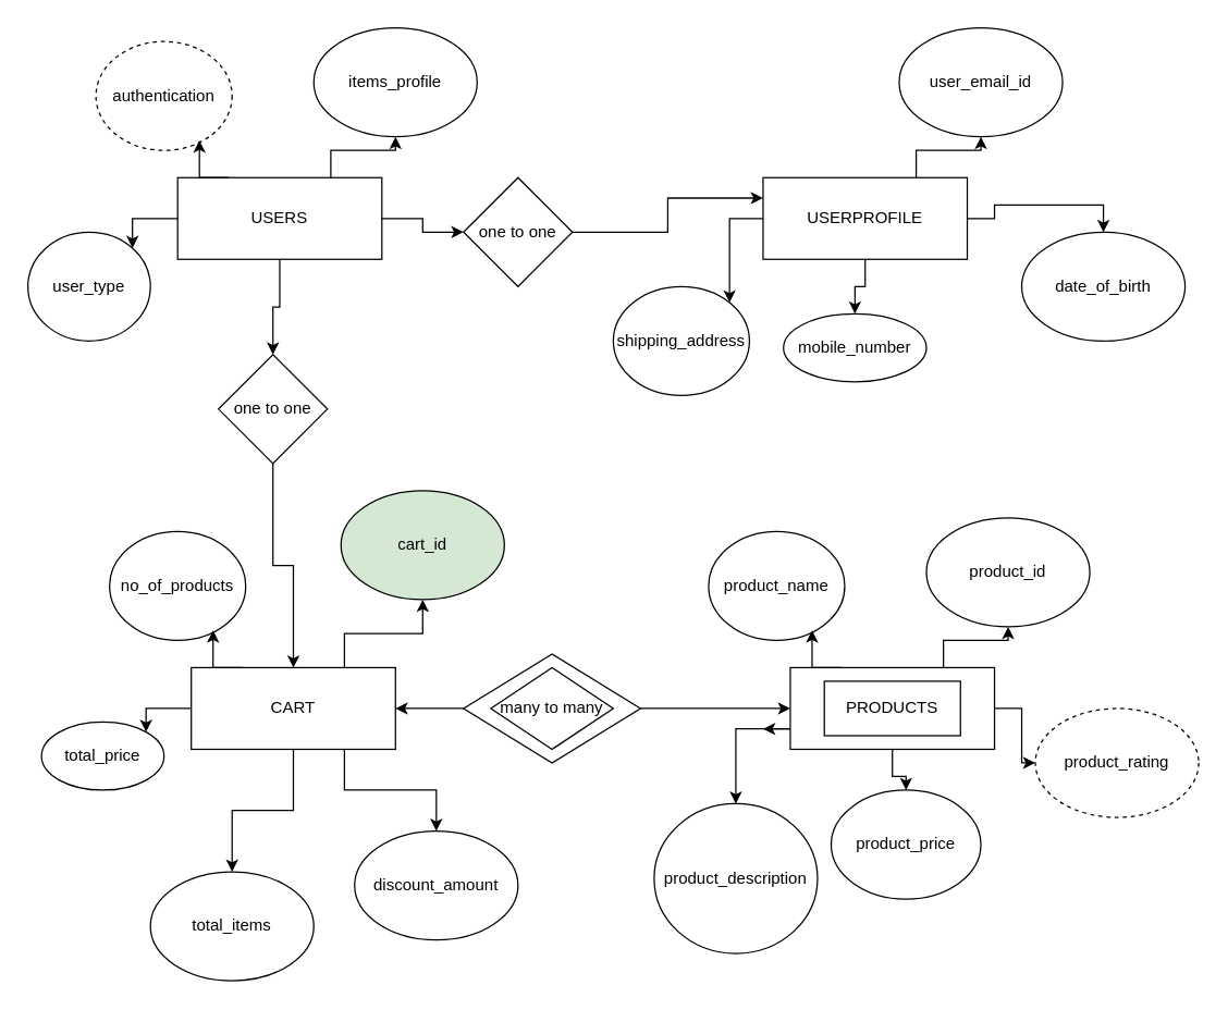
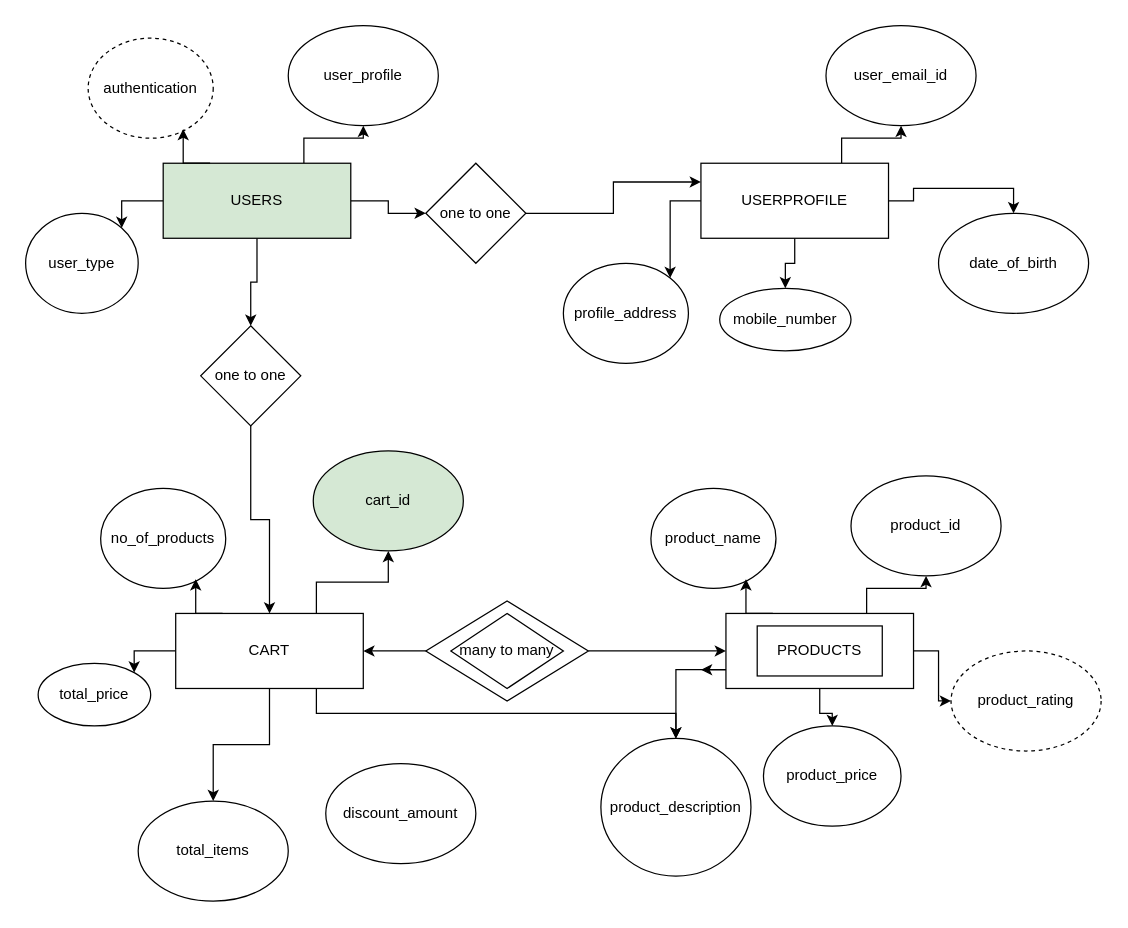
- <mxCell id="9" value="items_profile" style="ellipse;whiteSpace=wrap;html=1;" vertex="1" parent="1"><mxGeometry x="230" y="20" width="120" height="80" as="geometry" /></mxCell>
+ <mxCell id="9" value="user_profile" style="ellipse;whiteSpace=wrap;html=1;" vertex="1" parent="1"><mxGeometry x="230" y="20" width="120" height="80" as="geometry" /></mxCell>
- <mxCell id="6" value="USERS" style="rounded=0;whiteSpace=wrap;html=1;" vertex="1" parent="1"><mxGeometry x="130" y="130" width="150" height="60" as="geometry" /></mxCell>
+ <mxCell id="6" value="USERS" style="rounded=0;whiteSpace=wrap;html=1;fillColor=#d5e8d4;" vertex="1" parent="1"><mxGeometry x="130" y="130" width="150" height="60" as="geometry" /></mxCell>
- <mxCell id="16" value="shipping_address" style="ellipse;whiteSpace=wrap;html=1;" vertex="1" parent="1"><mxGeometry x="450" y="210" width="100" height="80" as="geometry" /></mxCell>
+ <mxCell id="16" value="profile_address" style="ellipse;whiteSpace=wrap;html=1;" vertex="1" parent="1"><mxGeometry x="450" y="210" width="100" height="80" as="geometry" /></mxCell>
- <mxCell id="21" style="edgeStyle=orthogonalEdgeStyle;rounded=0;orthogonalLoop=1;jettySize=auto;html=1;exitX=0.75;exitY=1;exitDx=0;exitDy=0;" edge="1" parent="1" source="22" target="51"><mxGeometry relative="1" as="geometry" /></mxCell>
+ <mxCell id="21" style="edgeStyle=orthogonalEdgeStyle;rounded=0;orthogonalLoop=1;jettySize=auto;html=1;exitX=0.75;exitY=1;exitDx=0;exitDy=0;" edge="1" parent="1" source="22" target="34"><mxGeometry relative="1" as="geometry" /></mxCell>
